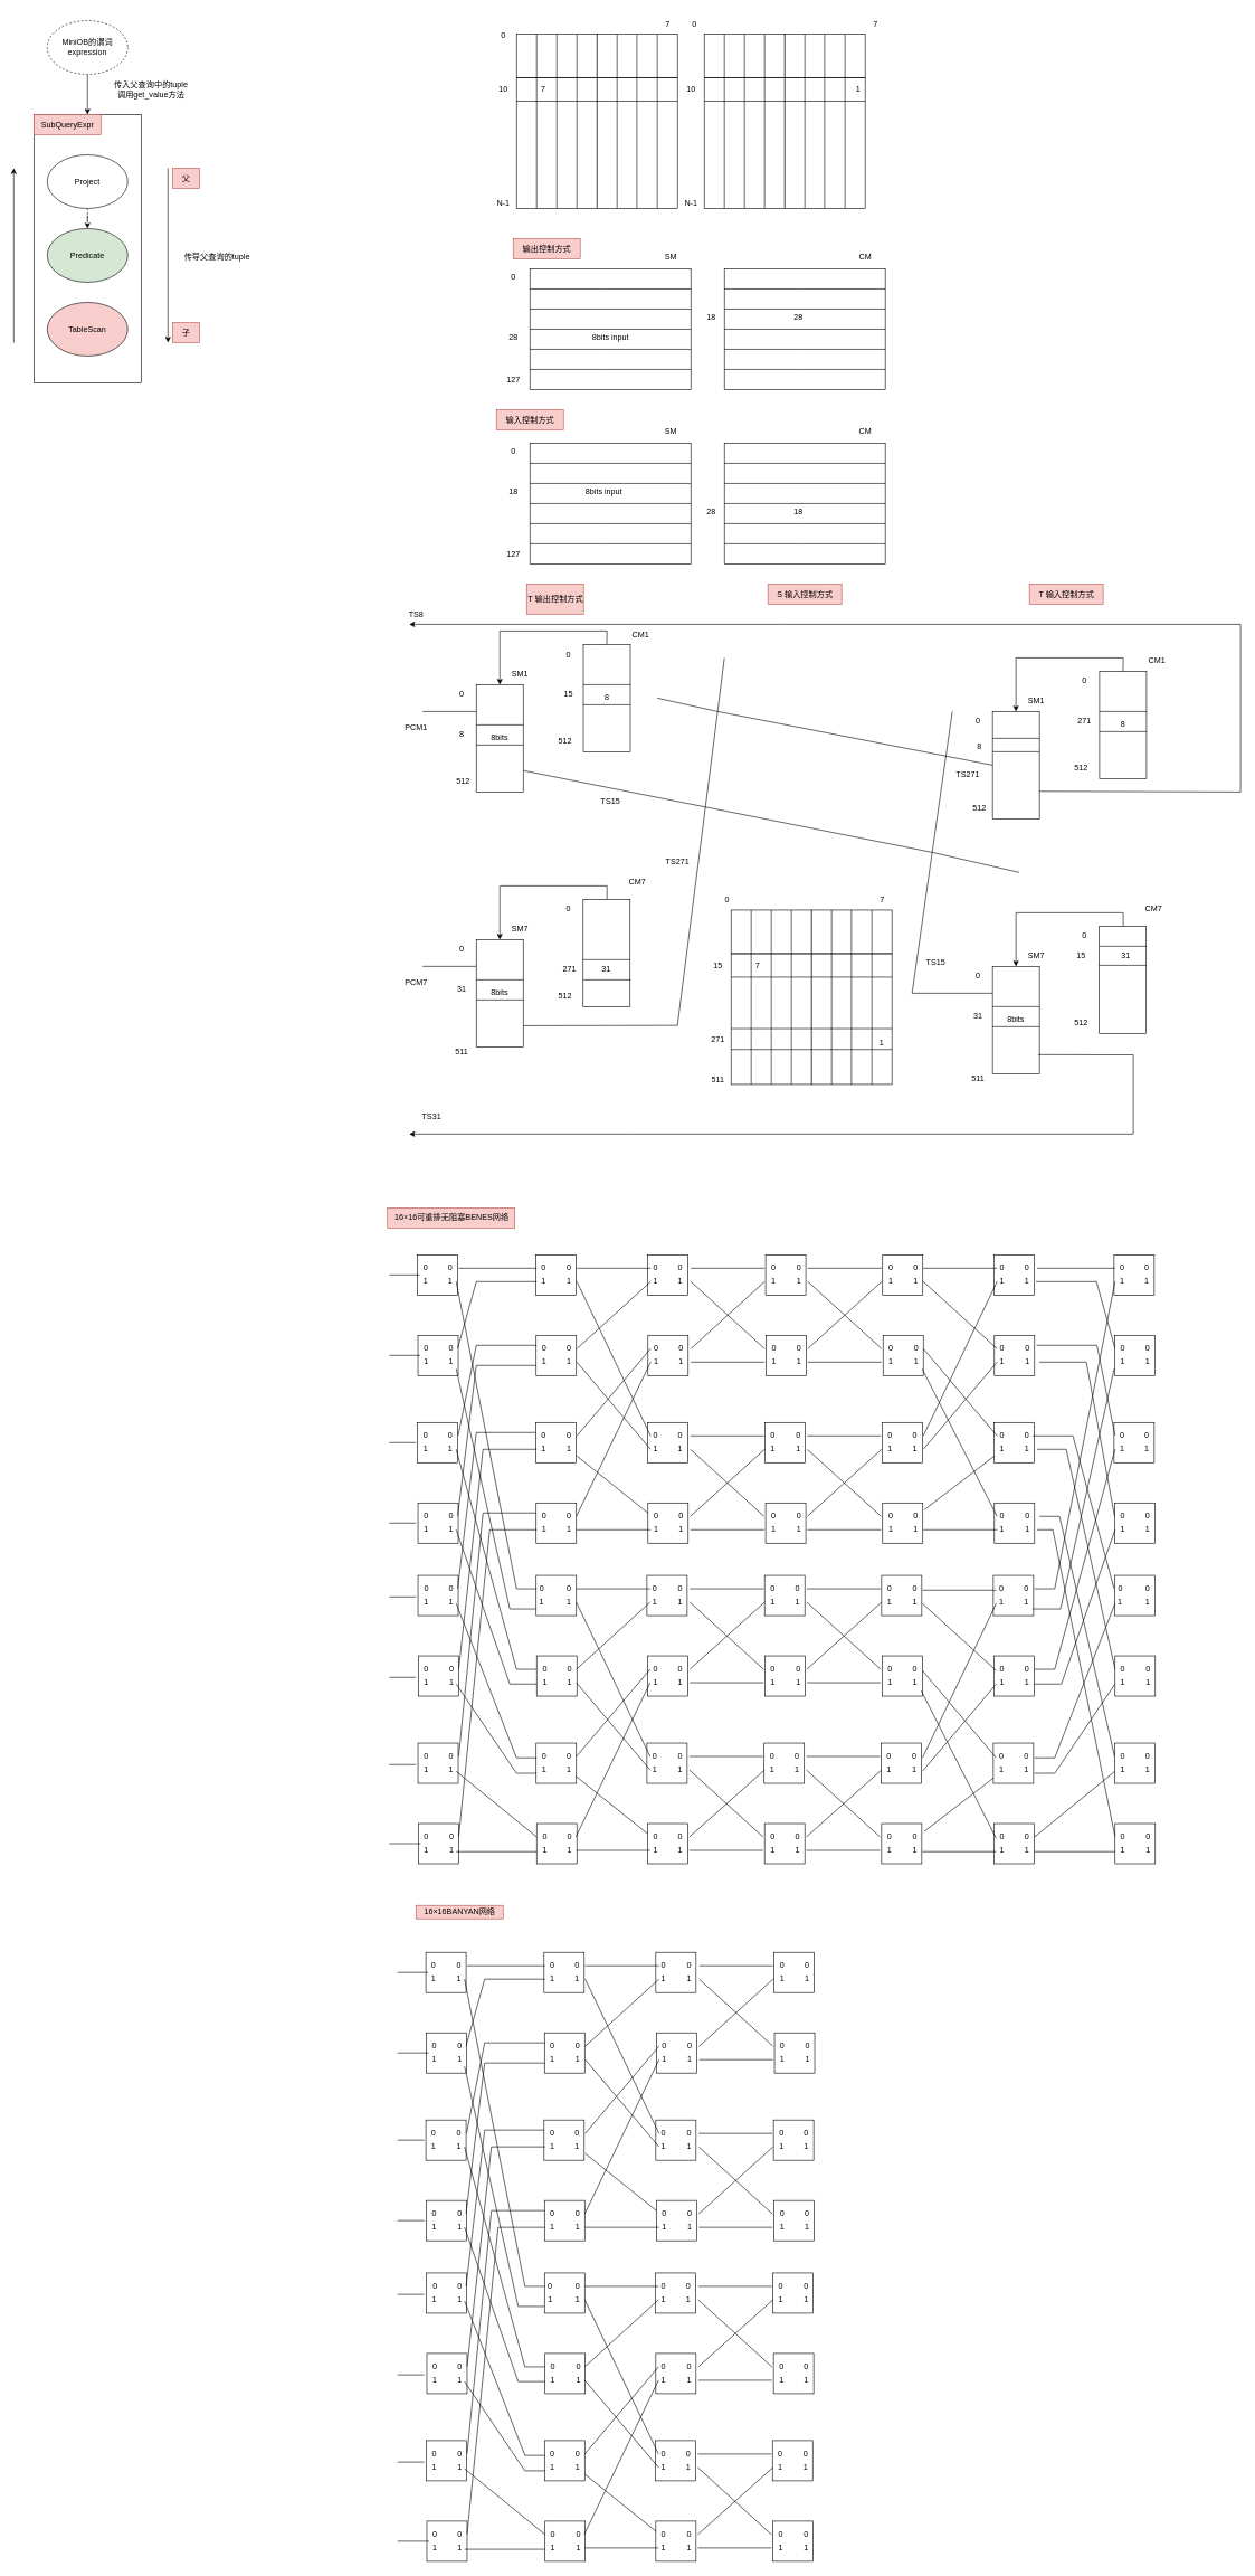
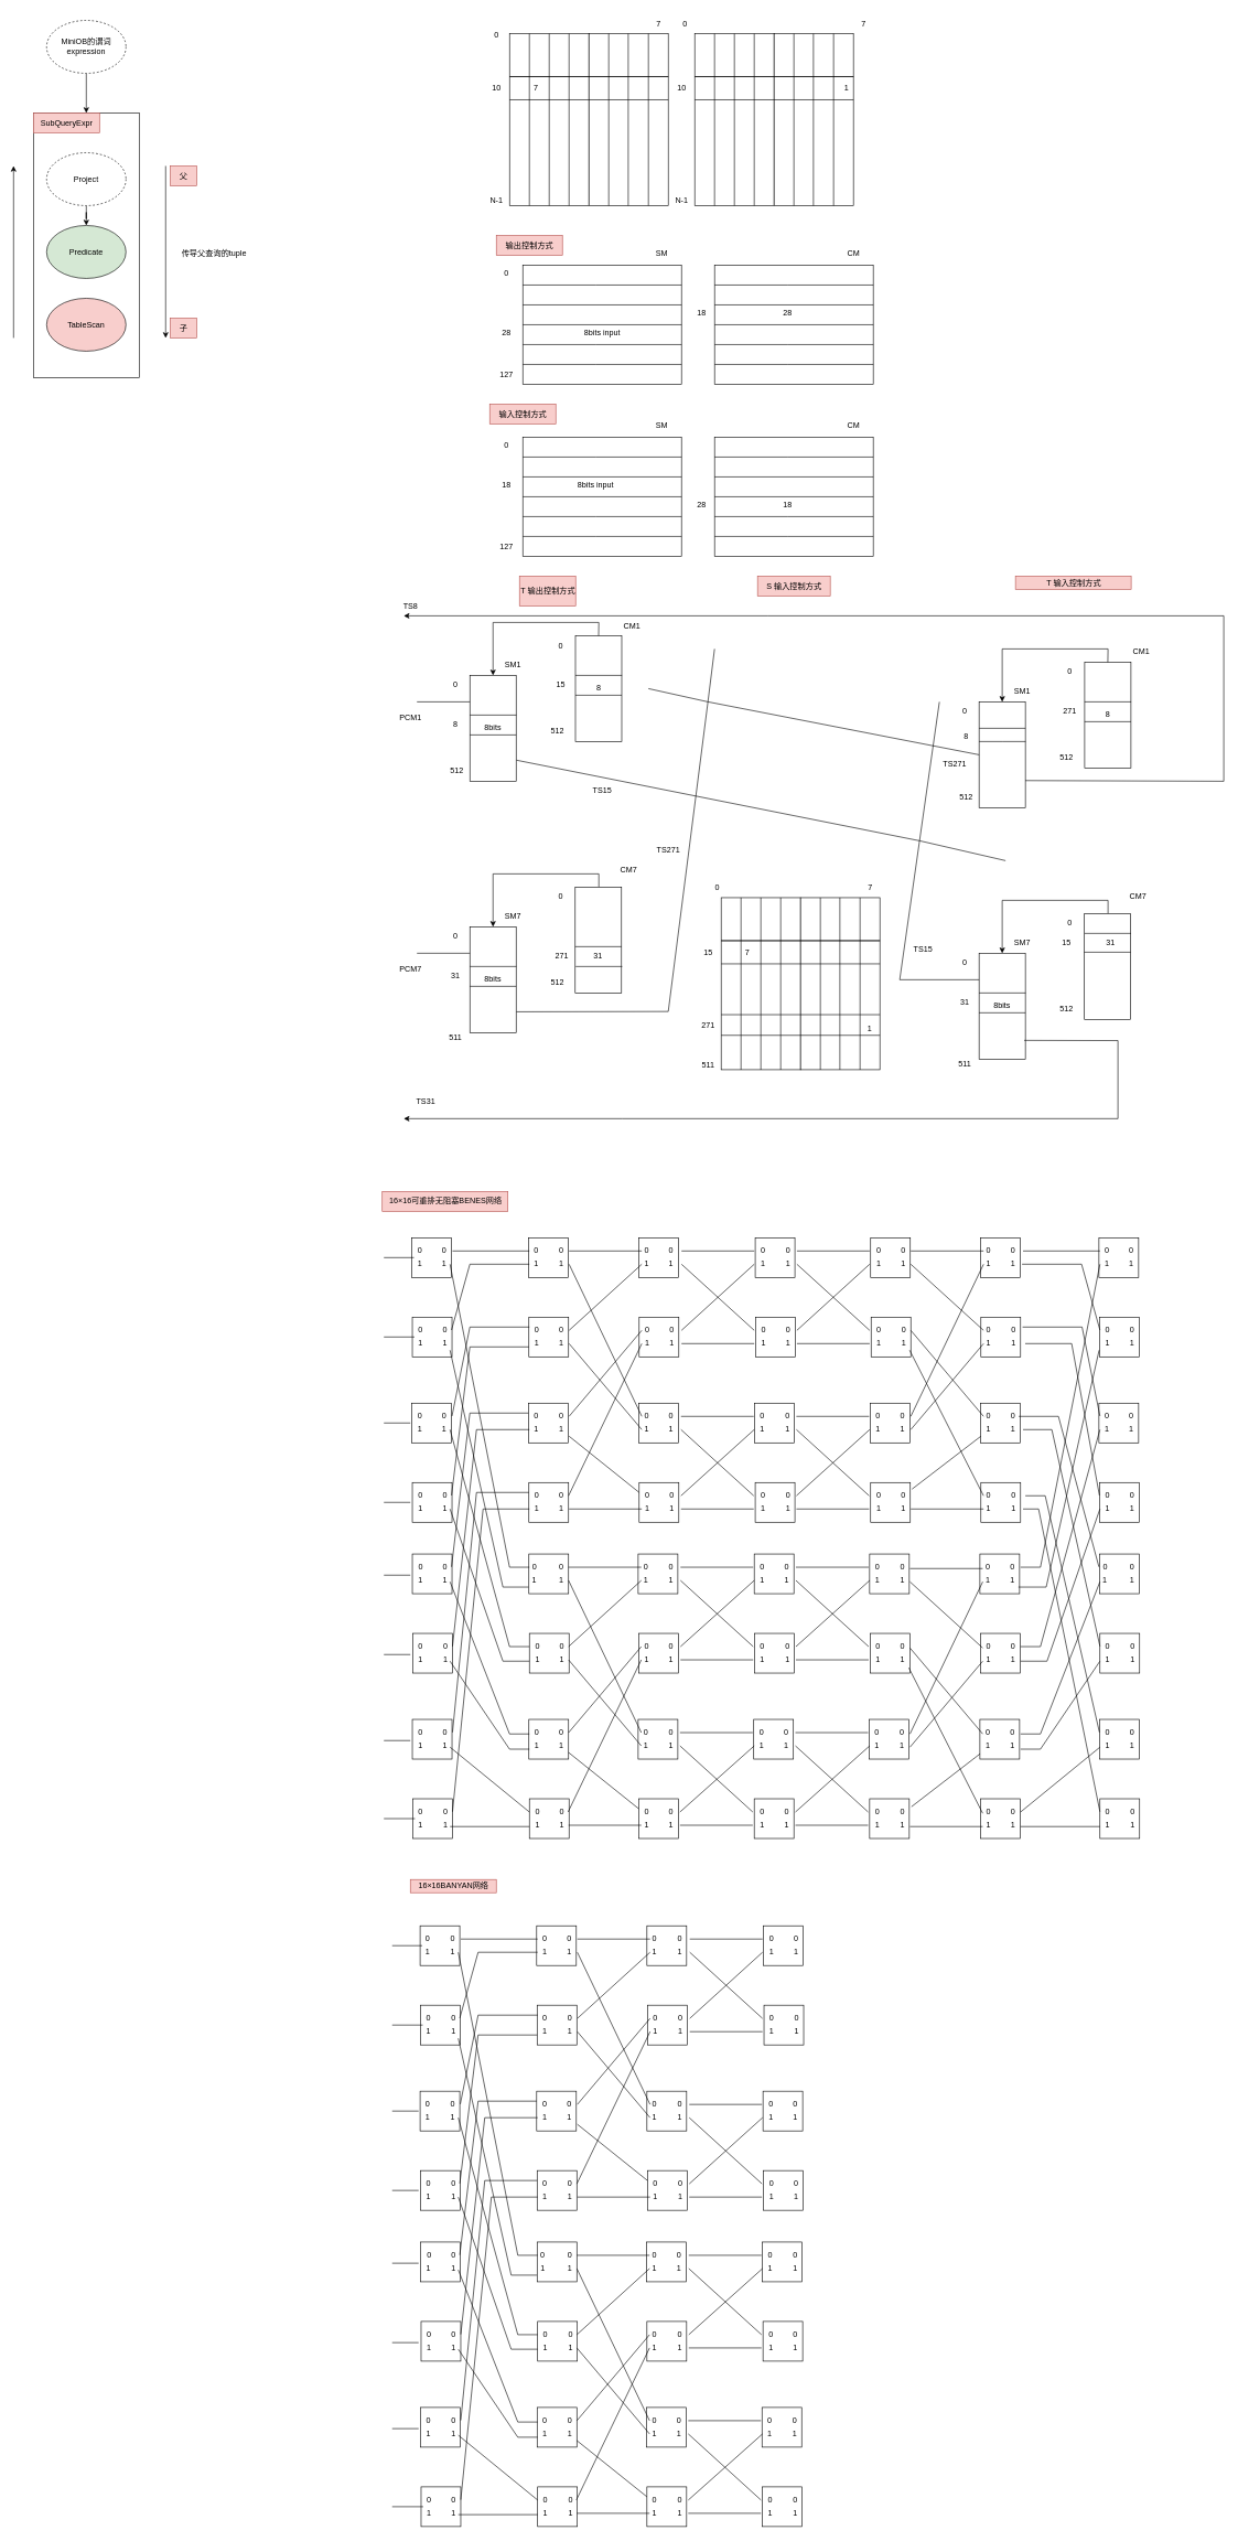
- <mxCell id="791" value="传入父查询中的tuple&lt;div&gt;调用get_value方法&lt;/div&gt;" style="text;html=1;align=center;verticalAlign=middle;whiteSpace=wrap;rounded=0;" vertex="1" parent="1"><mxGeometry x="140" y="118" width="170" height="30" as="geometry" /></mxCell>
- <mxCell id="786" value="Project" style="ellipse;whiteSpace=wrap;html=1;" vertex="1" parent="1"><mxGeometry x="70" y="230" width="120" height="80" as="geometry" /></mxCell>
+ <mxCell id="786" value="Project" style="ellipse;whiteSpace=wrap;html=1;dashed=1;" vertex="1" parent="1"><mxGeometry x="70" y="230" width="120" height="80" as="geometry" /></mxCell>
- <mxCell id="785" style="edgeStyle=orthogonalEdgeStyle;rounded=0;orthogonalLoop=1;jettySize=auto;html=1;exitX=0.5;exitY=1;exitDx=0;exitDy=0;dashed=1;" edge="1" parent="1" source="786" target="787"><mxGeometry relative="1" as="geometry" /></mxCell>
+ <mxCell id="785" style="edgeStyle=orthogonalEdgeStyle;rounded=0;orthogonalLoop=1;jettySize=auto;html=1;exitX=0.5;exitY=1;exitDx=0;exitDy=0;" edge="1" parent="1" source="786" target="787"><mxGeometry relative="1" as="geometry" /></mxCell>
- <mxCell id="18" value="输出控制方式" style="text;html=1;align=center;verticalAlign=middle;resizable=0;points=[];autosize=1;strokeColor=#b85450;fillColor=#f8cecc;" parent="1" vertex="1"><mxGeometry x="765" y="355" width="100" height="30" as="geometry" /></mxCell>
+ <mxCell id="18" value="输出控制方式" style="text;html=1;align=center;verticalAlign=middle;resizable=0;points=[];autosize=1;strokeColor=#b85450;fillColor=#f8cecc;" parent="1" vertex="1"><mxGeometry x="750" y="355" width="100" height="30" as="geometry" /></mxCell>
- <mxCell id="81" value="T 输入控制方式" style="text;html=1;align=center;verticalAlign=middle;resizable=0;points=[];autosize=1;strokeColor=#b85450;fillColor=#f8cecc;" parent="1" vertex="1"><mxGeometry x="1535" y="870" width="110" height="30" as="geometry" /></mxCell>
+ <mxCell id="81" value="T 输入控制方式" style="text;html=1;align=center;verticalAlign=middle;resizable=0;points=[];autosize=1;strokeColor=#b85450;fillColor=#f8cecc;" parent="1" vertex="1"><mxGeometry x="1535" y="870" width="175" height="20" as="geometry" /></mxCell>
